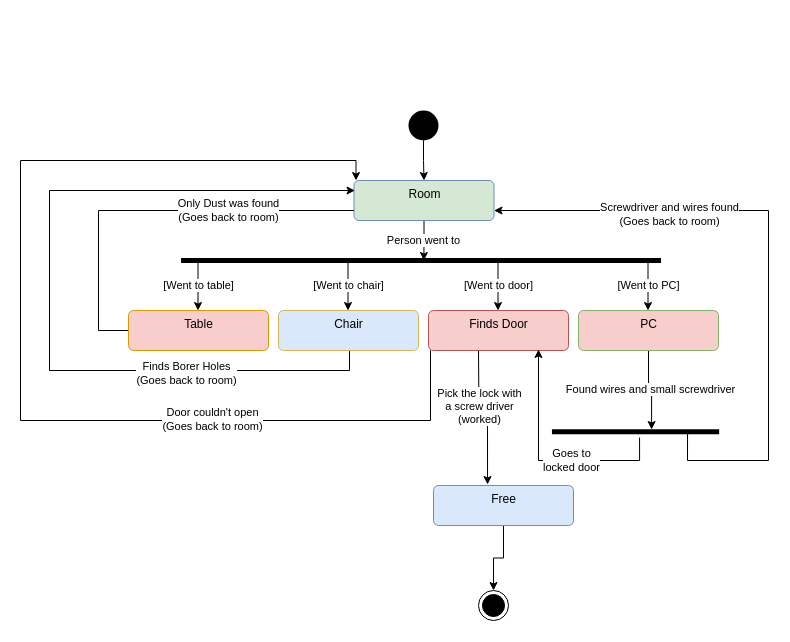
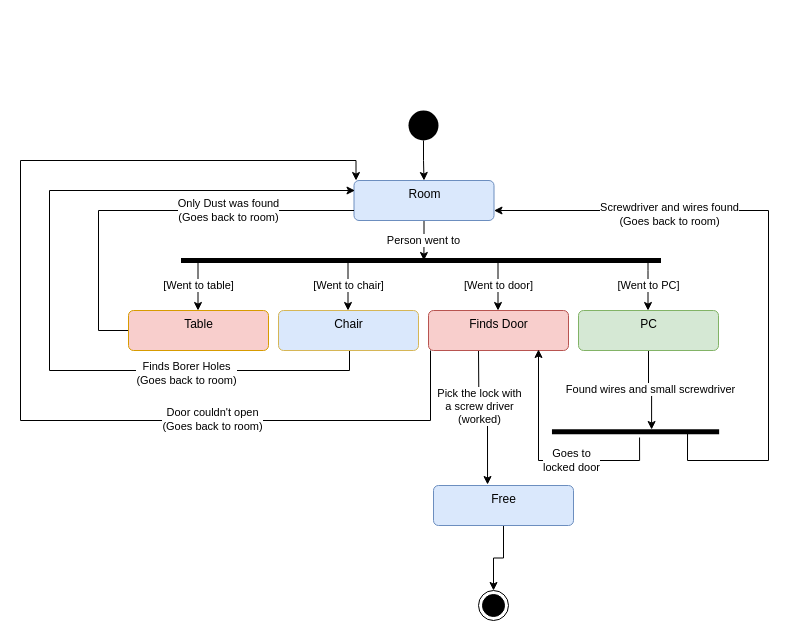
- <mxCell id="5" value="Room" style="html=1;align=center;verticalAlign=top;rounded=1;absoluteArcSize=1;arcSize=10;dashed=0;fillColor=#d5e8d4;strokeColor=#6c8ebf;" parent="1" vertex="1"><mxGeometry x="353.5" y="180" width="140" height="40" as="geometry" /></mxCell>
+ <mxCell id="5" value="Room" style="html=1;align=center;verticalAlign=top;rounded=1;absoluteArcSize=1;arcSize=10;dashed=0;fillColor=#dae8fc;strokeColor=#6c8ebf;" parent="1" vertex="1"><mxGeometry x="353.5" y="180" width="140" height="40" as="geometry" /></mxCell>
- <mxCell id="12" value="PC" style="html=1;align=center;verticalAlign=top;rounded=1;absoluteArcSize=1;arcSize=10;dashed=0;fillColor=#f8cecc;strokeColor=#82b366;" parent="1" vertex="1"><mxGeometry x="578" y="310" width="140" height="40" as="geometry" /></mxCell>
+ <mxCell id="12" value="PC" style="html=1;align=center;verticalAlign=top;rounded=1;absoluteArcSize=1;arcSize=10;dashed=0;fillColor=#d5e8d4;strokeColor=#82b366;" parent="1" vertex="1"><mxGeometry x="578" y="310" width="140" height="40" as="geometry" /></mxCell>
